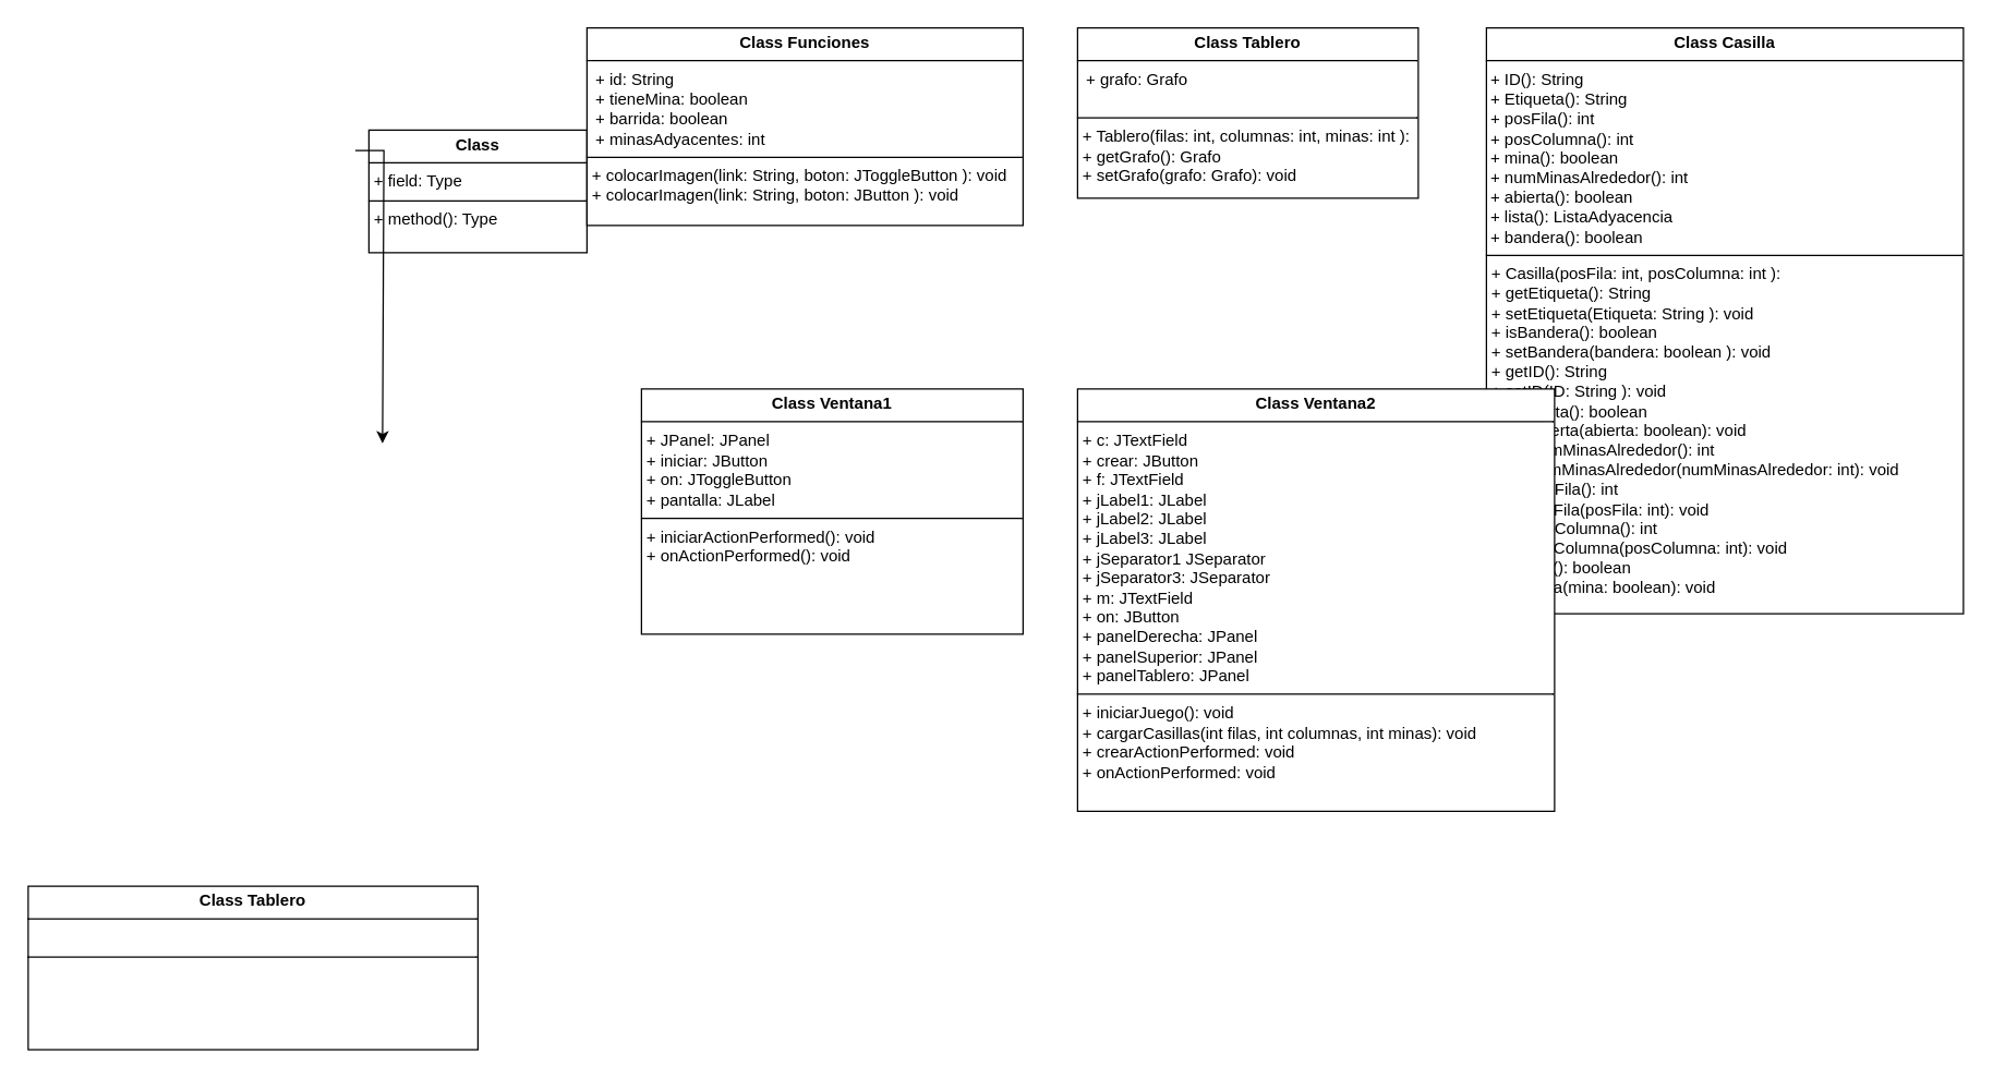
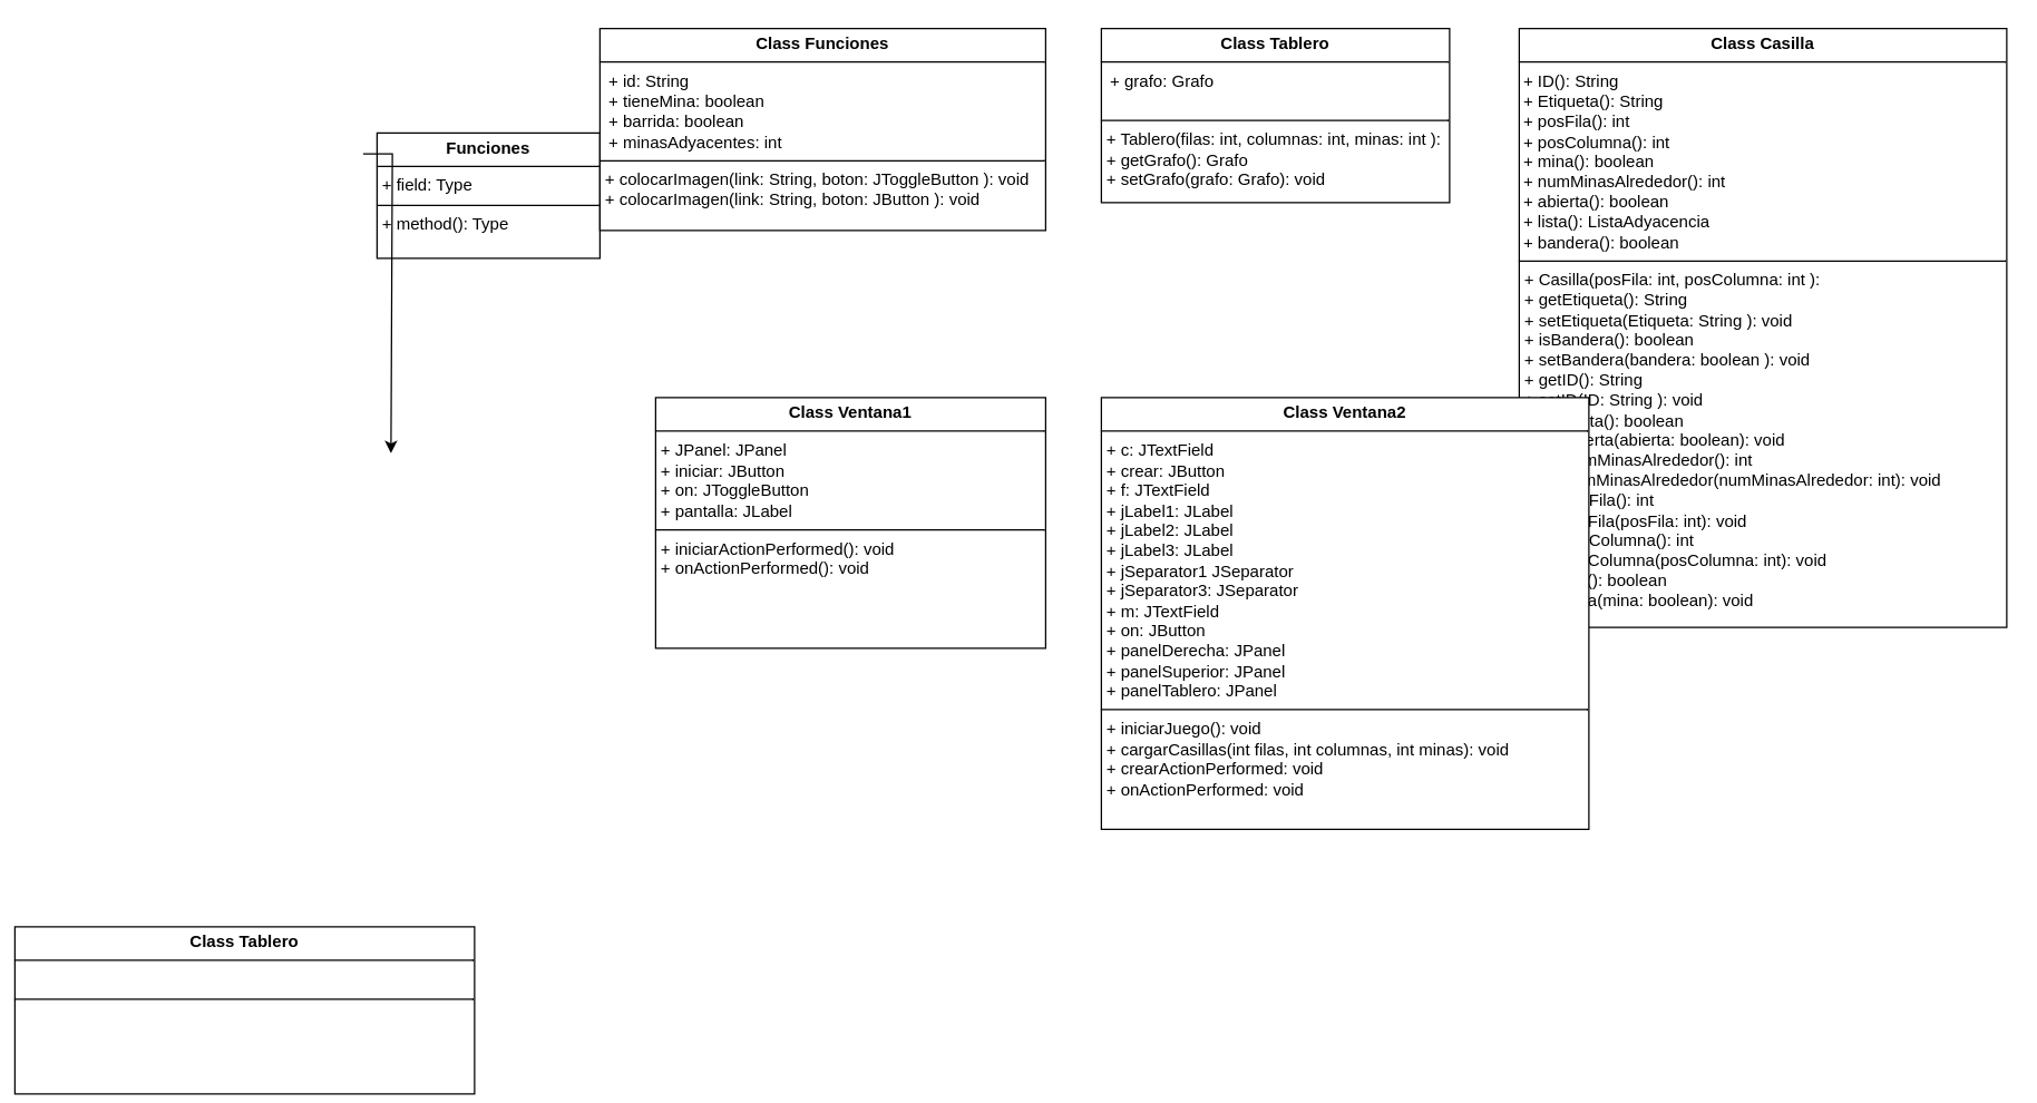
- <mxCell id="2" value="&lt;p style=&quot;margin:0px;margin-top:4px;text-align:center;&quot;&gt;&lt;b&gt;Class&lt;/b&gt;&lt;/p&gt;&lt;hr size=&quot;1&quot; style=&quot;border-style:solid;&quot;/&gt;&lt;p style=&quot;margin:0px;margin-left:4px;&quot;&gt;+ field: Type&lt;/p&gt;&lt;hr size=&quot;1&quot; style=&quot;border-style:solid;&quot;/&gt;&lt;p style=&quot;margin:0px;margin-left:4px;&quot;&gt;+ method(): Type&lt;/p&gt;" style="verticalAlign=top;align=left;overflow=fill;html=1;whiteSpace=wrap;" parent="1" vertex="1"><mxGeometry x="270" y="95" width="160" height="90" as="geometry" /></mxCell>
+ <mxCell id="2" value="&lt;p style=&quot;margin:0px;margin-top:4px;text-align:center;&quot;&gt;&lt;b&gt;Funciones&lt;/b&gt;&lt;/p&gt;&lt;hr size=&quot;1&quot; style=&quot;border-style:solid;&quot;/&gt;&lt;p style=&quot;margin:0px;margin-left:4px;&quot;&gt;+ field: Type&lt;/p&gt;&lt;hr size=&quot;1&quot; style=&quot;border-style:solid;&quot;/&gt;&lt;p style=&quot;margin:0px;margin-left:4px;&quot;&gt;+ method(): Type&lt;/p&gt;" style="verticalAlign=top;align=left;overflow=fill;html=1;whiteSpace=wrap;" parent="1" vertex="1"><mxGeometry x="270" y="95" width="160" height="90" as="geometry" /></mxCell>
- <mxCell id="3" value="&lt;p style=&quot;margin:0px;margin-top:4px;text-align:center;&quot;&gt;&lt;b&gt;Class Tablero&lt;/b&gt;&lt;/p&gt;&lt;hr size=&quot;1&quot; style=&quot;border-style:solid;&quot;&gt;&lt;p style=&quot;margin:0px;margin-left:4px;&quot;&gt;&lt;br&gt;&lt;/p&gt;&lt;hr size=&quot;1&quot; style=&quot;border-style:solid;&quot;&gt;&lt;p style=&quot;margin:0px;margin-left:4px;&quot;&gt;&lt;br&gt;&lt;/p&gt;" style="verticalAlign=top;align=left;overflow=fill;html=1;whiteSpace=wrap;" parent="1" vertex="1"><mxGeometry x="20" y="650" width="330" height="120" as="geometry" /></mxCell>
+ <mxCell id="3" value="&lt;p style=&quot;margin:0px;margin-top:4px;text-align:center;&quot;&gt;&lt;b&gt;Class Tablero&lt;/b&gt;&lt;/p&gt;&lt;hr size=&quot;1&quot; style=&quot;border-style:solid;&quot;&gt;&lt;p style=&quot;margin:0px;margin-left:4px;&quot;&gt;&lt;br&gt;&lt;/p&gt;&lt;hr size=&quot;1&quot; style=&quot;border-style:solid;&quot;&gt;&lt;p style=&quot;margin:0px;margin-left:4px;&quot;&gt;&lt;br&gt;&lt;/p&gt;" style="verticalAlign=top;align=left;overflow=fill;html=1;whiteSpace=wrap;" parent="1" vertex="1"><mxGeometry x="10" y="665" width="330" height="120" as="geometry" /></mxCell>
